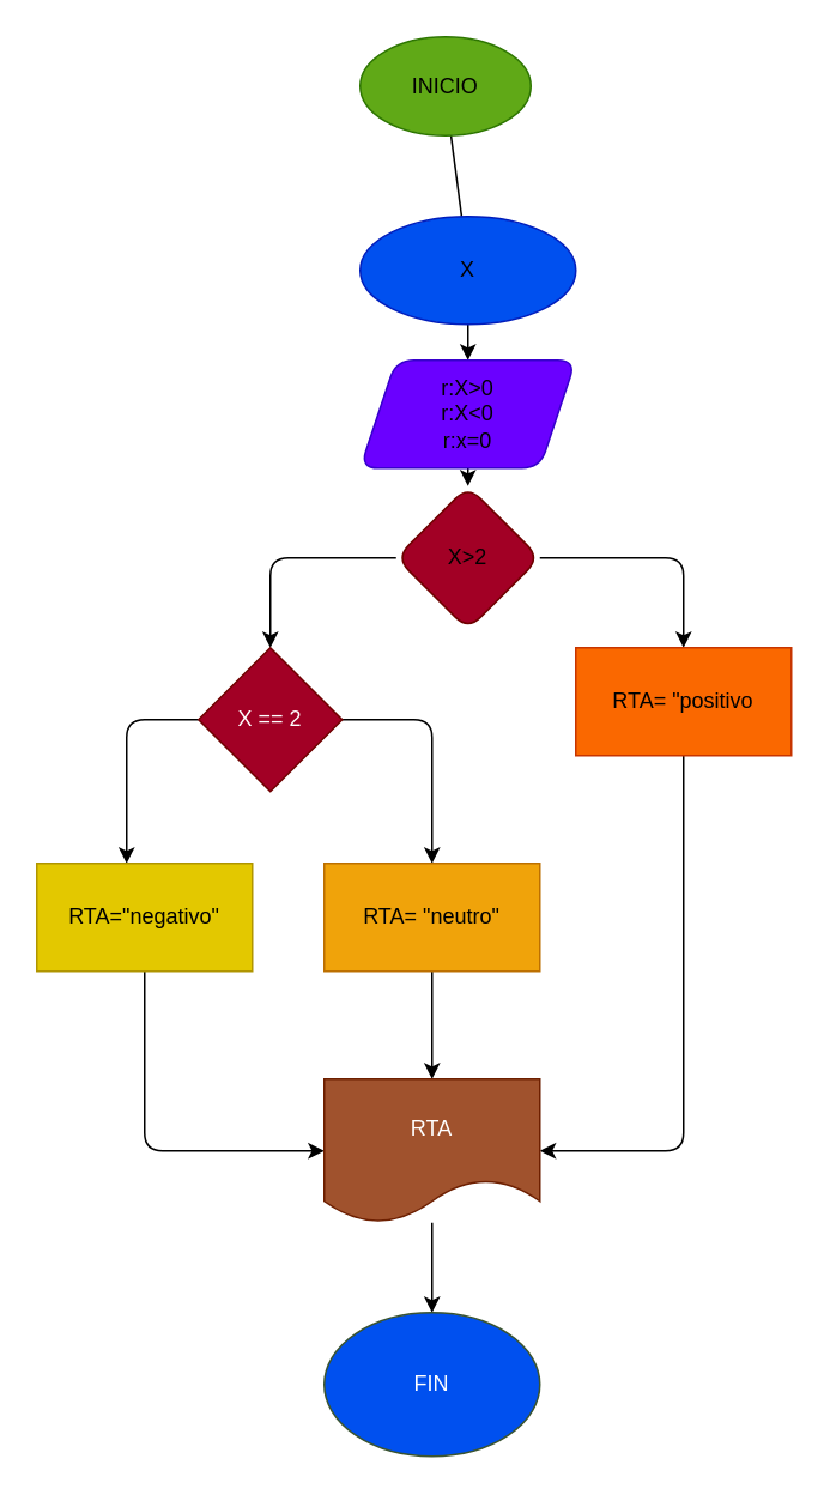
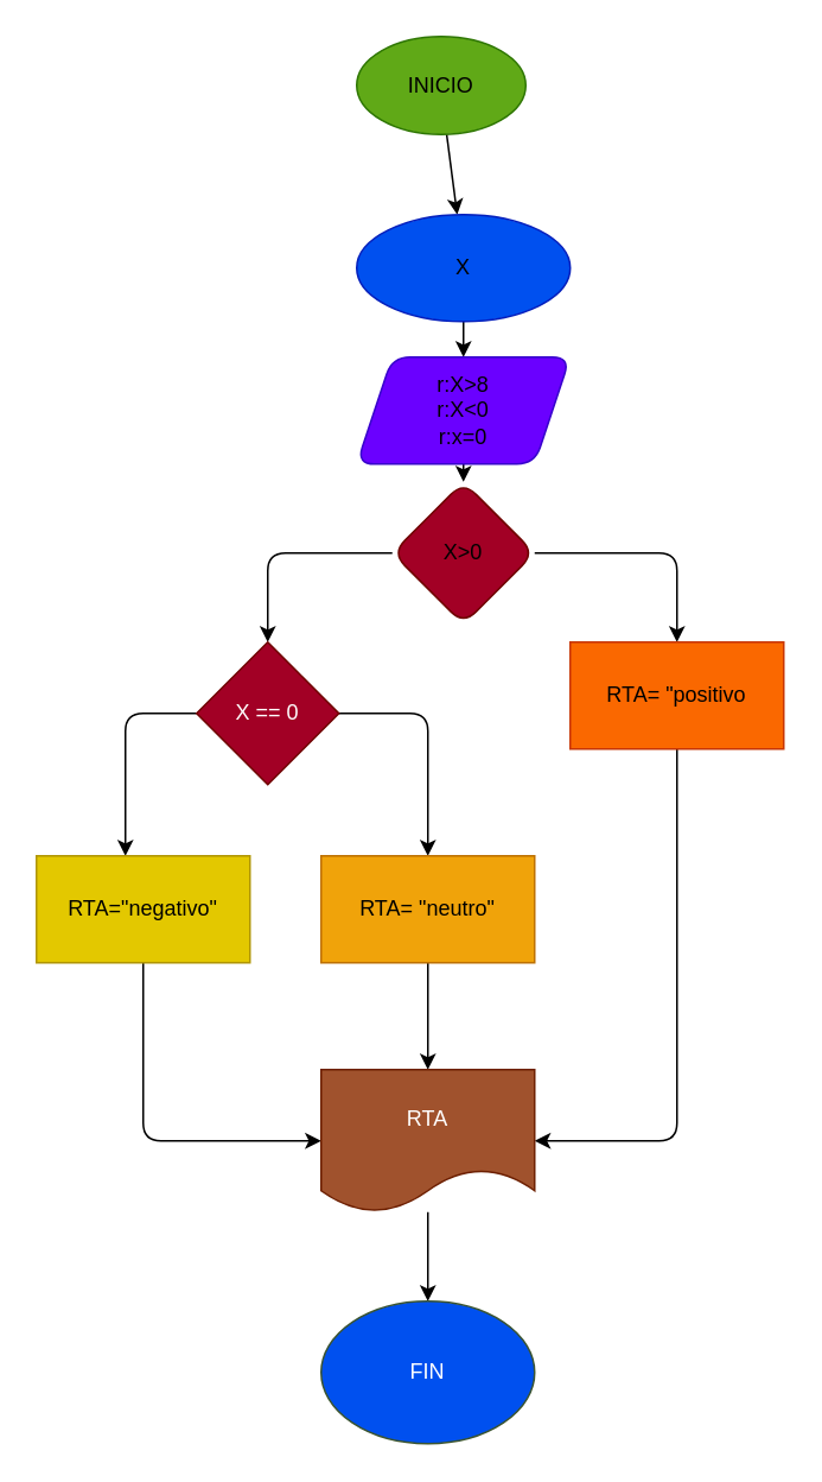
- <mxCell id="2" value="" style="edgeStyle=none;html=1;fontColor=#000000;endArrow=none;" edge="1" parent="1" source="3" target="5"><mxGeometry relative="1" as="geometry" /></mxCell>
+ <mxCell id="2" value="" style="edgeStyle=none;html=1;fontColor=#000000;" edge="1" parent="1" source="3" target="5"><mxGeometry relative="1" as="geometry" /></mxCell>
- <mxCell id="7" value="&lt;font color=&quot;#000000&quot;&gt;r:X&amp;gt;0&lt;br&gt;r:X&amp;lt;0&lt;br&gt;r:x=0&lt;br&gt;&lt;/font&gt;" style="shape=parallelogram;perimeter=parallelogramPerimeter;whiteSpace=wrap;html=1;fixedSize=1;fillColor=#6a00ff;strokeColor=#3700CC;fontColor=#ffffff;rounded=1;" vertex="1" parent="1"><mxGeometry x="200" y="200" width="120" height="60" as="geometry" /></mxCell>
+ <mxCell id="7" value="&lt;font color=&quot;#000000&quot;&gt;r:X&amp;gt;8&lt;br&gt;r:X&amp;lt;0&lt;br&gt;r:x=0&lt;br&gt;&lt;/font&gt;" style="shape=parallelogram;perimeter=parallelogramPerimeter;whiteSpace=wrap;html=1;fixedSize=1;fillColor=#6a00ff;strokeColor=#3700CC;fontColor=#ffffff;rounded=1;" vertex="1" parent="1"><mxGeometry x="200" y="200" width="120" height="60" as="geometry" /></mxCell>
- <mxCell id="10" value="&lt;font color=&quot;#000000&quot;&gt;X&amp;gt;2&lt;/font&gt;" style="rhombus;whiteSpace=wrap;html=1;fillColor=#a20025;strokeColor=#6F0000;fontColor=#ffffff;rounded=1;" vertex="1" parent="1"><mxGeometry x="220" y="270" width="80" height="80" as="geometry" /></mxCell>
+ <mxCell id="10" value="&lt;font color=&quot;#000000&quot;&gt;X&amp;gt;0&lt;/font&gt;" style="rhombus;whiteSpace=wrap;html=1;fillColor=#a20025;strokeColor=#6F0000;fontColor=#ffffff;rounded=1;" vertex="1" parent="1"><mxGeometry x="220" y="270" width="80" height="80" as="geometry" /></mxCell>
- <mxCell id="15" value="X == 2" style="rhombus;whiteSpace=wrap;html=1;fontColor=#ffffff;fillColor=#a20025;strokeColor=#6F0000;" vertex="1" parent="1"><mxGeometry x="110" y="360" width="80" height="80" as="geometry" /></mxCell>
+ <mxCell id="15" value="X == 0" style="rhombus;whiteSpace=wrap;html=1;fontColor=#ffffff;fillColor=#a20025;strokeColor=#6F0000;" vertex="1" parent="1"><mxGeometry x="110" y="360" width="80" height="80" as="geometry" /></mxCell>
